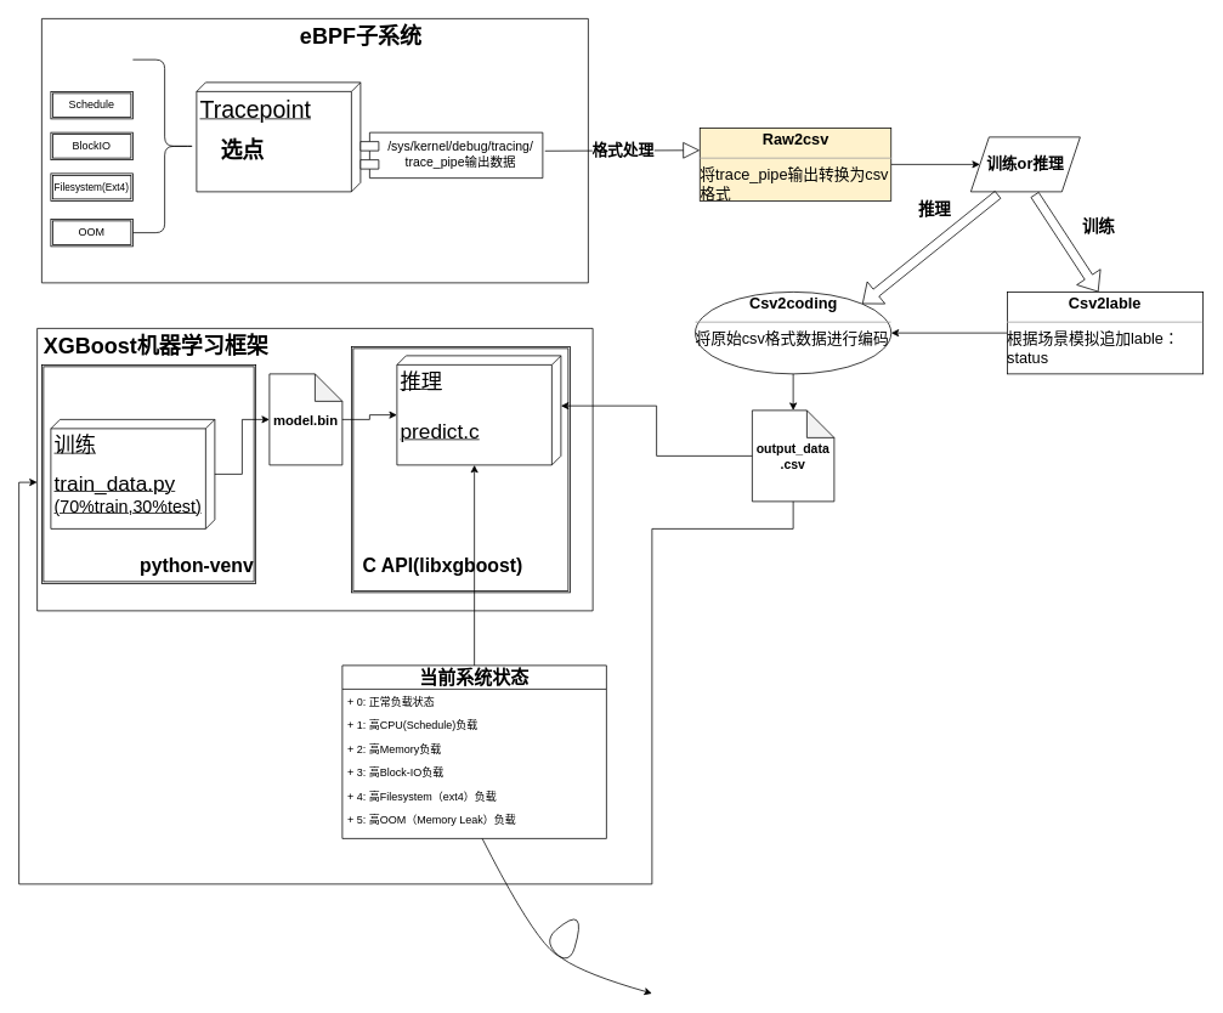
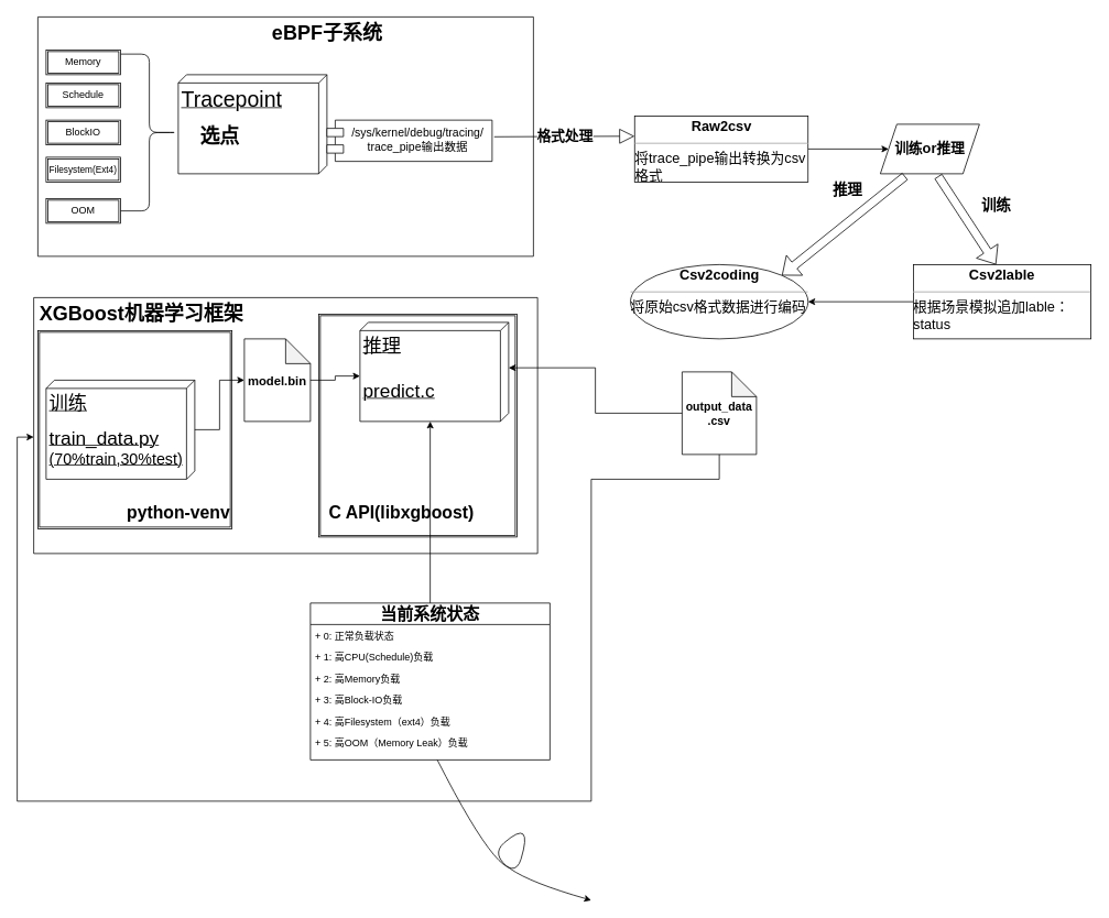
+ <mxCell id="6" value="Memory" style="shape=ext;double=1;rounded=0;whiteSpace=wrap;html=1;" vertex="1" parent="2"><mxGeometry x="10" y="40" width="90" height="30" as="geometry" /></mxCell>
- <mxCell id="26" value="&lt;p style=&quot;margin: 4px 0px 0px; text-align: center; font-size: 17px;&quot;&gt;&lt;b style=&quot;&quot;&gt;&lt;font style=&quot;font-size: 17px;&quot;&gt;Raw2csv&lt;/font&gt;&lt;/b&gt;&lt;/p&gt;&lt;hr style=&quot;font-size: 17px;&quot; size=&quot;1&quot;&gt;&lt;div style=&quot;height: 2px; font-size: 17px;&quot;&gt;&lt;font style=&quot;font-size: 17px;&quot;&gt;将trace_pipe输出转换为csv格式&lt;/font&gt;&lt;/div&gt;" style="verticalAlign=top;align=left;overflow=fill;fontSize=12;fontFamily=Helvetica;html=1;whiteSpace=wrap;fillColor=#fff2cc;" vertex="1" parent="1"><mxGeometry x="767.5" y="140" width="210" height="80" as="geometry" /></mxCell>
+ <mxCell id="26" value="&lt;p style=&quot;margin: 4px 0px 0px; text-align: center; font-size: 17px;&quot;&gt;&lt;b style=&quot;&quot;&gt;&lt;font style=&quot;font-size: 17px;&quot;&gt;Raw2csv&lt;/font&gt;&lt;/b&gt;&lt;/p&gt;&lt;hr style=&quot;font-size: 17px;&quot; size=&quot;1&quot;&gt;&lt;div style=&quot;height: 2px; font-size: 17px;&quot;&gt;&lt;font style=&quot;font-size: 17px;&quot;&gt;将trace_pipe输出转换为csv格式&lt;/font&gt;&lt;/div&gt;" style="verticalAlign=top;align=left;overflow=fill;fontSize=12;fontFamily=Helvetica;html=1;whiteSpace=wrap;" vertex="1" parent="1"><mxGeometry x="767.5" y="140" width="210" height="80" as="geometry" /></mxCell>
- <mxCell id="29" style="edgeStyle=orthogonalEdgeStyle;rounded=0;orthogonalLoop=1;jettySize=auto;html=1;entryX=0.5;entryY=0;entryDx=0;entryDy=0;entryPerimeter=0;" edge="1" parent="1" source="27" target="28"><mxGeometry relative="1" as="geometry" /></mxCell>
